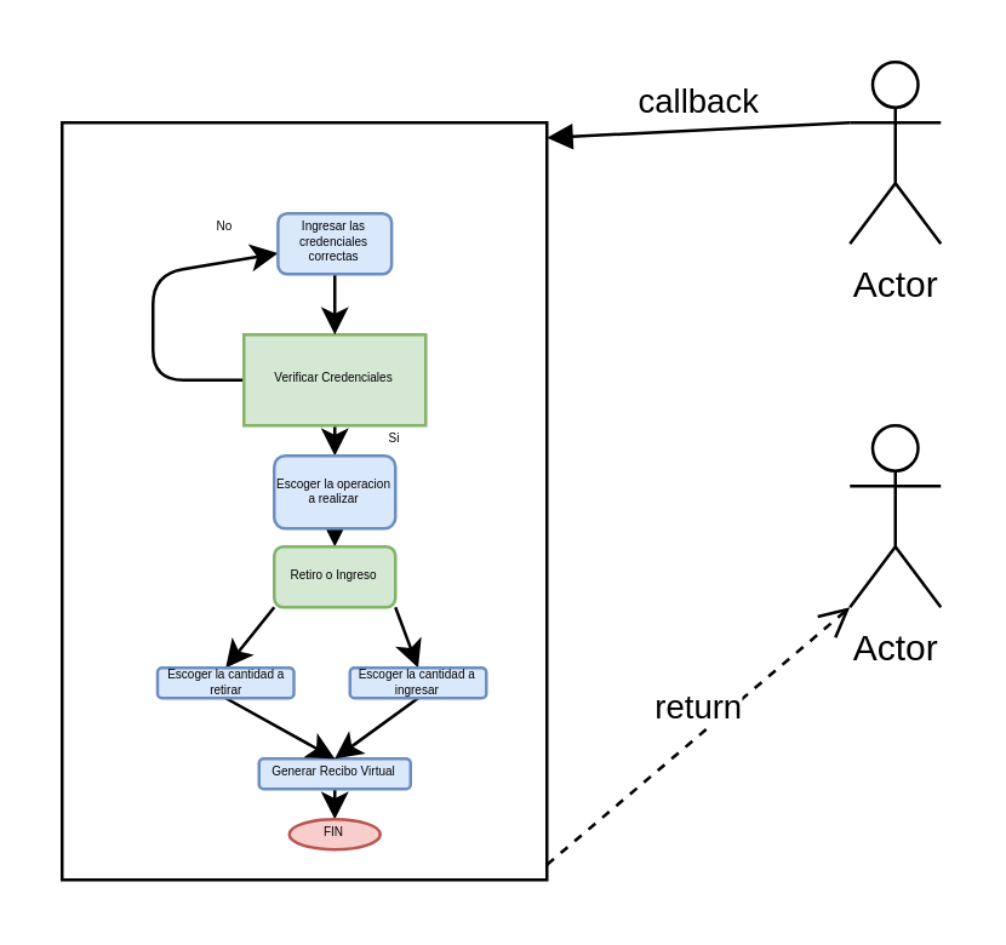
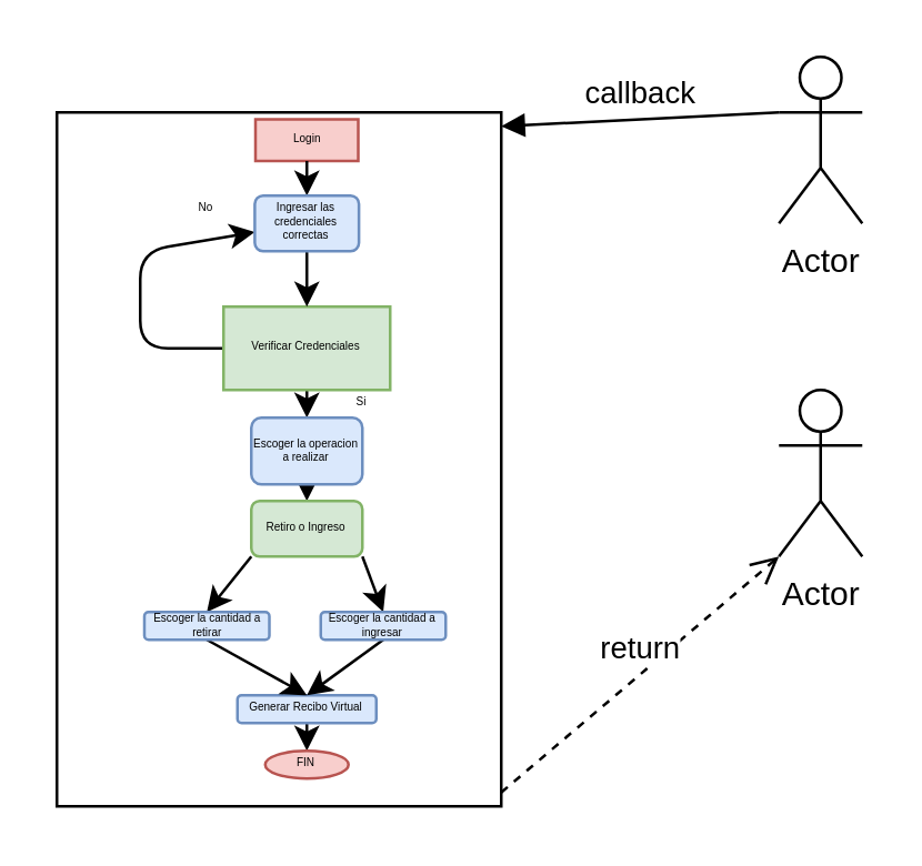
+ <mxCell id="15" value="Login" style="rounded=0;whiteSpace=wrap;html=1;fontSize=4;fillColor=#f8cecc;strokeColor=#b85450;" vertex="1" parent="1"><mxGeometry x="91.5" y="42.5" width="37" height="15" as="geometry" /></mxCell>
+ <mxCell id="16" value="" style="edgeStyle=none;html=1;entryX=0.5;entryY=0;entryDx=0;entryDy=0;" edge="1" parent="1" source="15" target="17"><mxGeometry relative="1" as="geometry"><mxPoint x="110" y="57" as="sourcePoint" /><mxPoint x="110" y="80" as="targetPoint" /></mxGeometry></mxCell>
